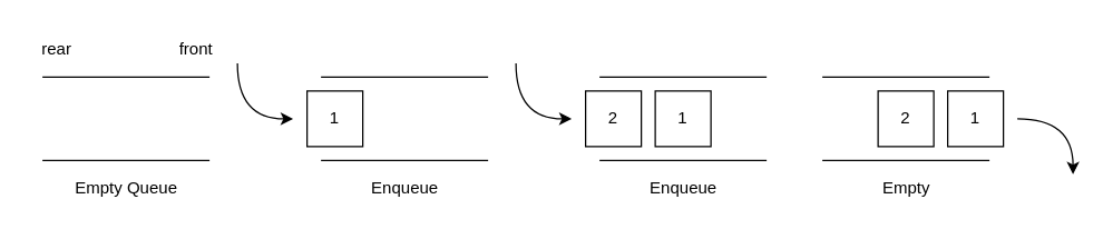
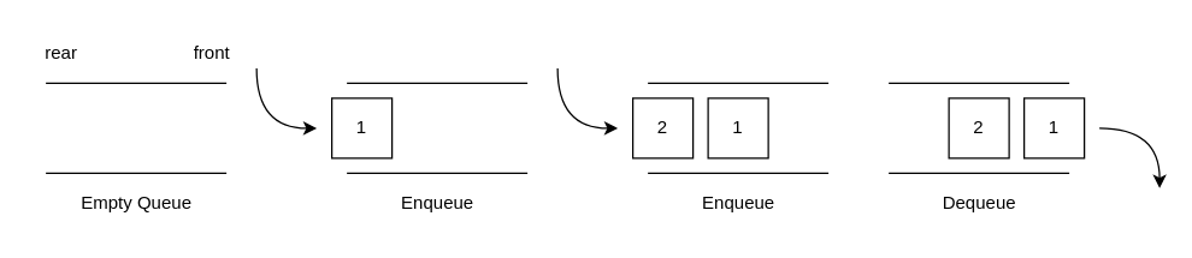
- <mxCell id="13" value="Empty" style="text;html=1;align=center;verticalAlign=middle;resizable=0;points=[];autosize=1;strokeColor=none;fillColor=none;" vertex="1" parent="1"><mxGeometry x="615" y="120" width="70" height="30" as="geometry" /></mxCell>
+ <mxCell id="13" value="Dequeue" style="text;html=1;align=center;verticalAlign=middle;resizable=0;points=[];autosize=1;strokeColor=none;fillColor=none;" vertex="1" parent="1"><mxGeometry x="615" y="120" width="70" height="30" as="geometry" /></mxCell>
